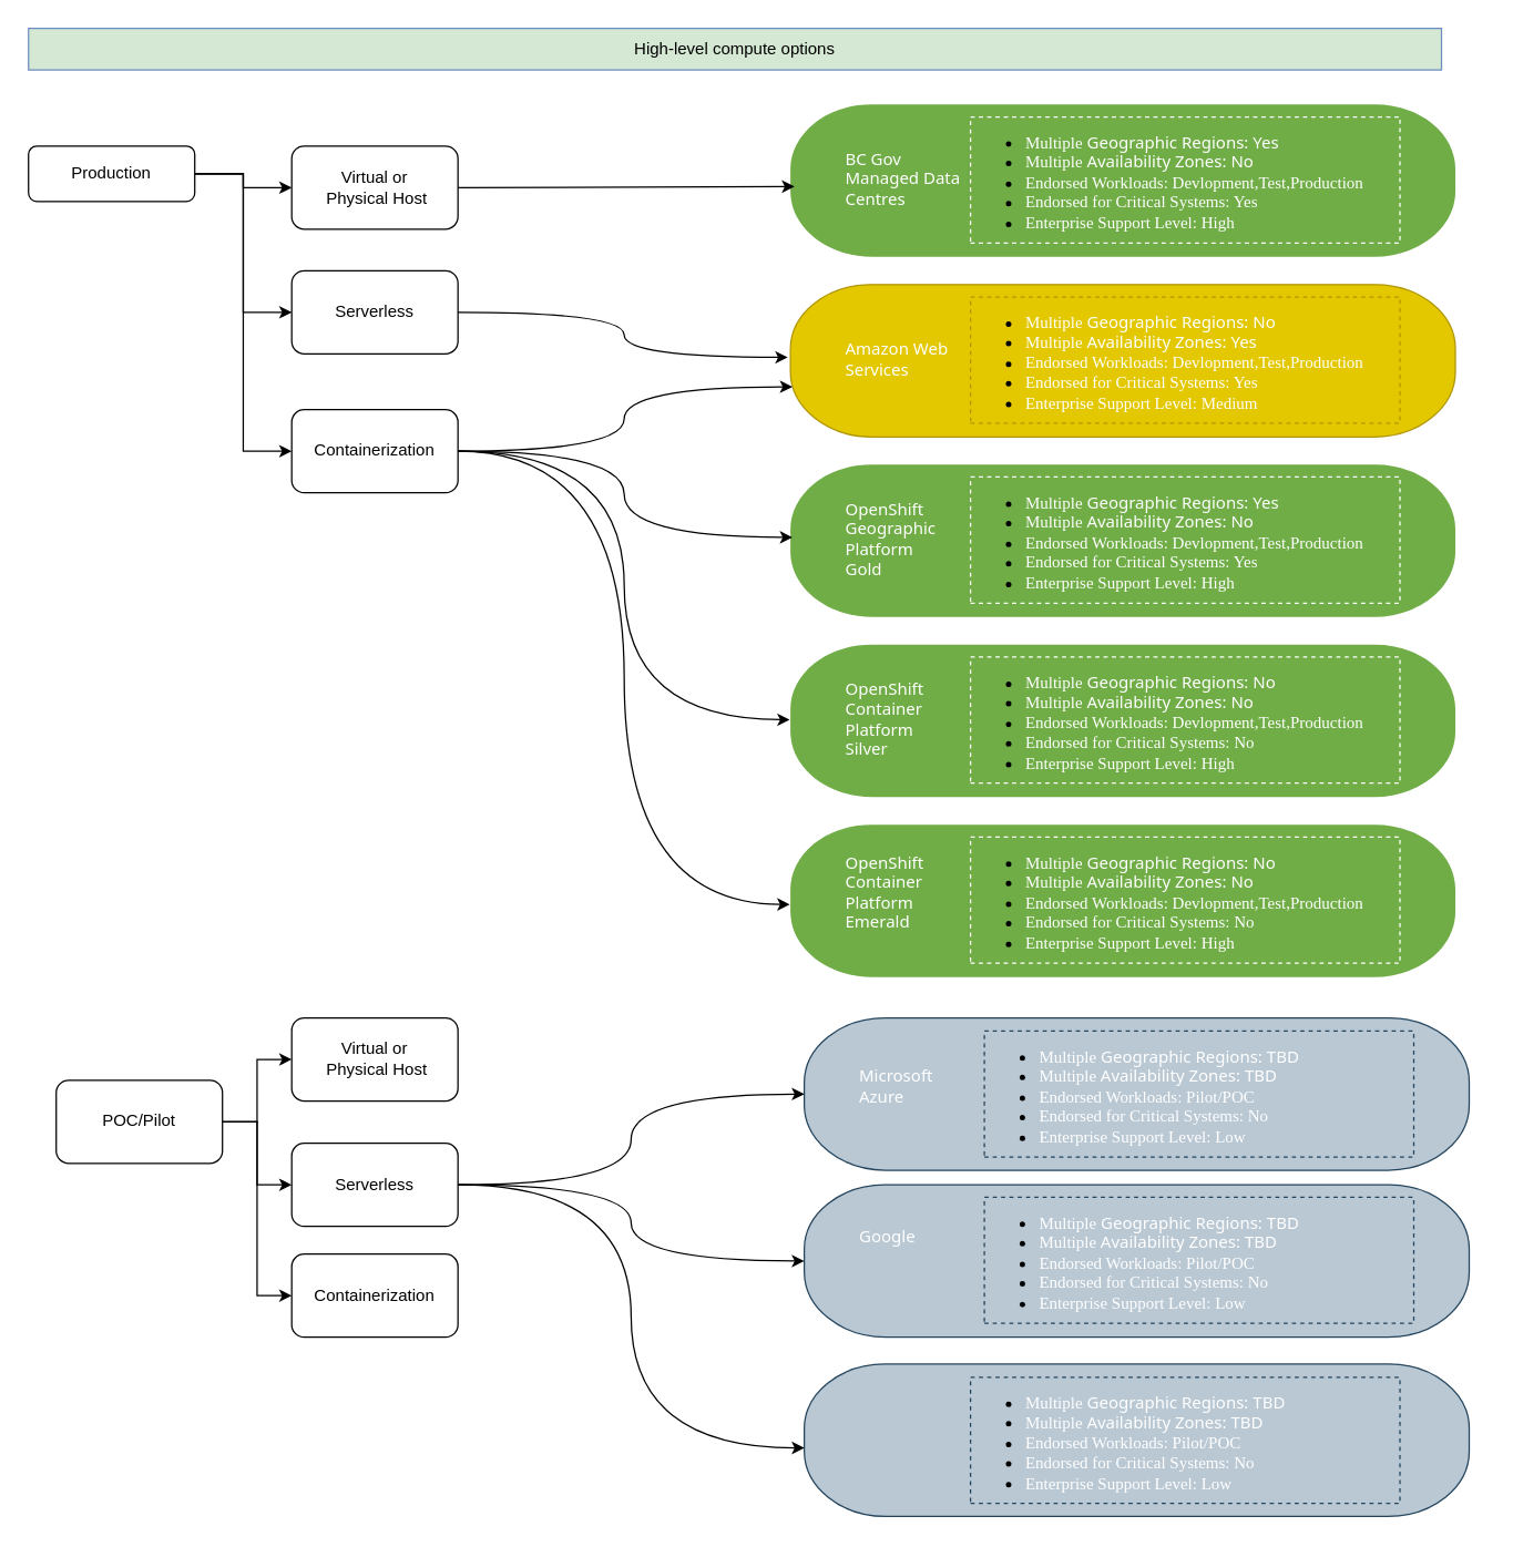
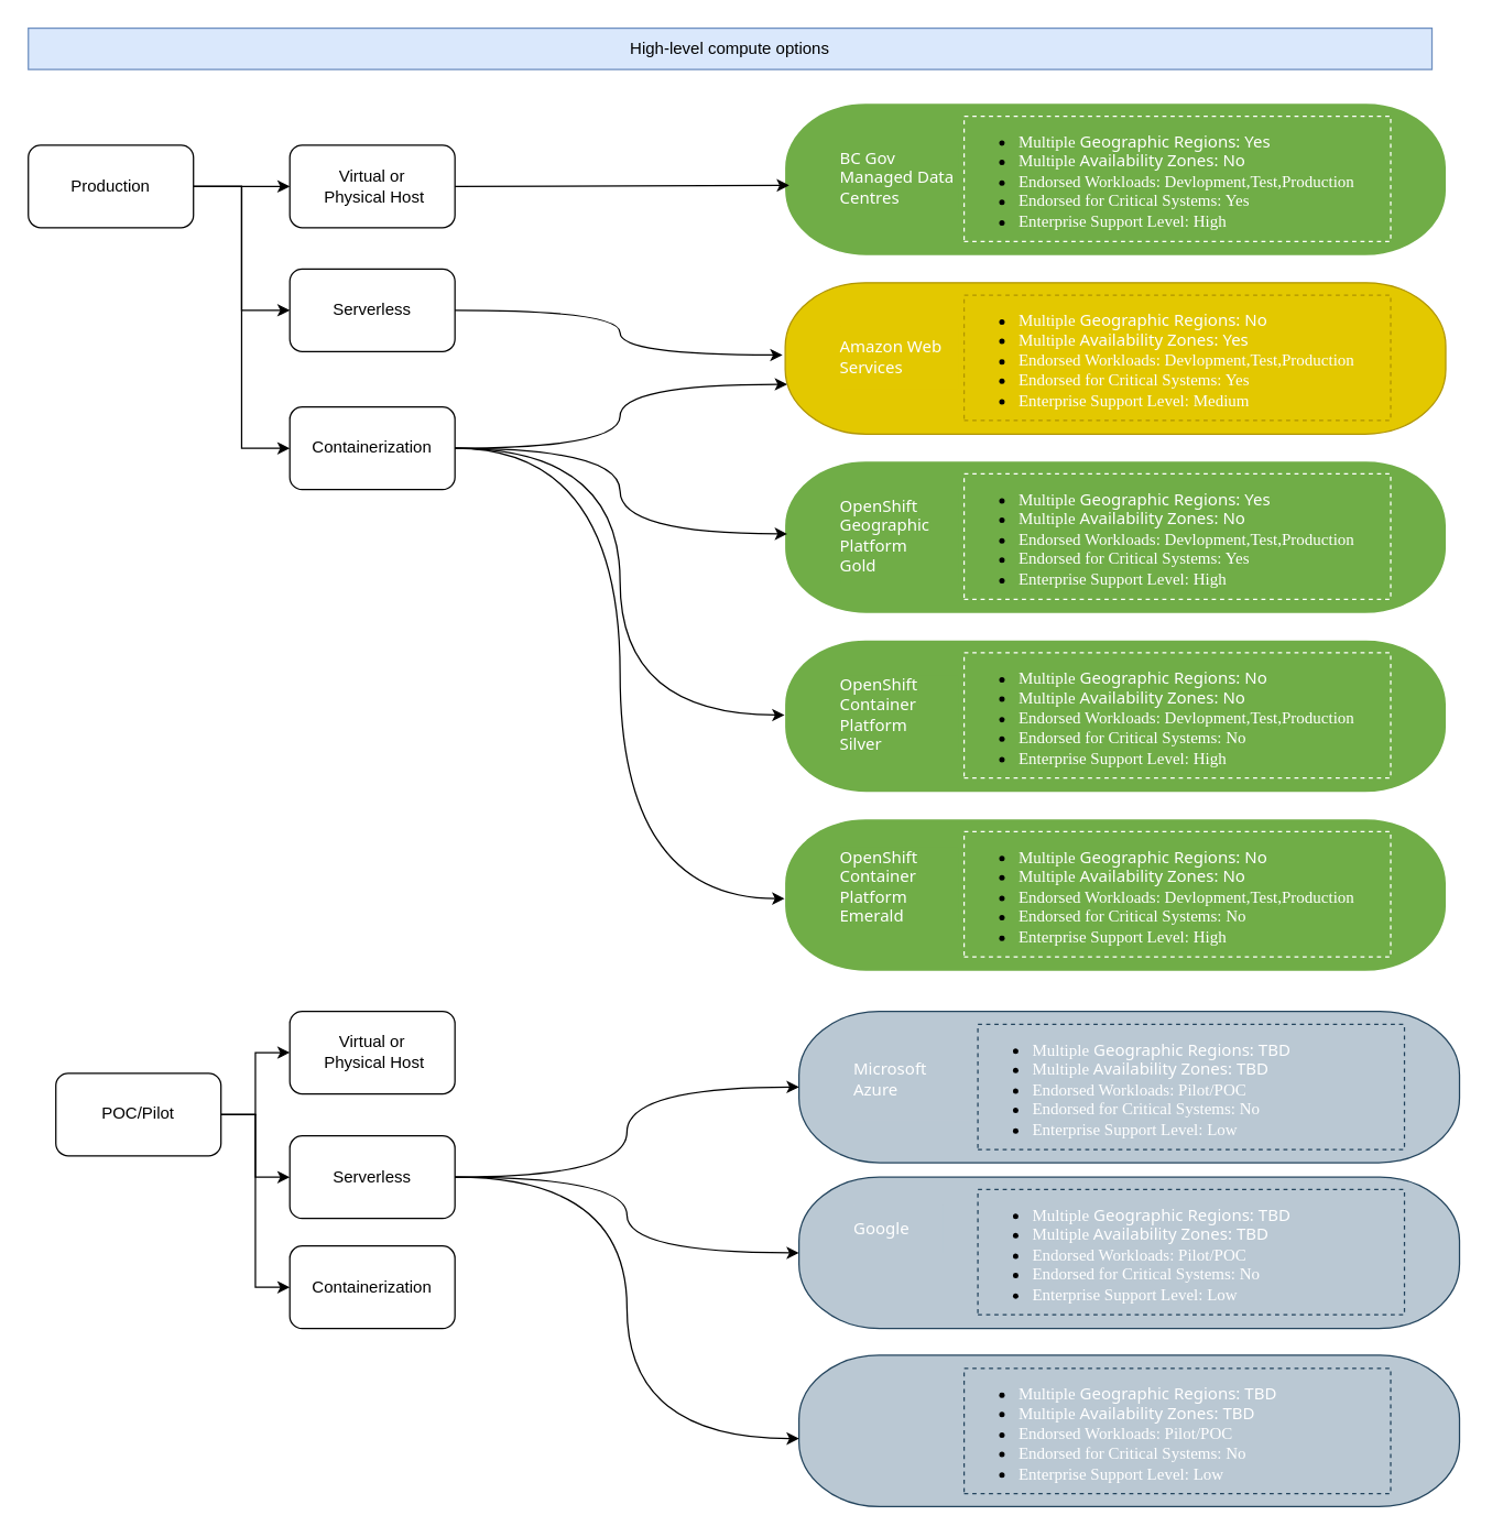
- <mxCell id="2" value="High-level compute options" style="rounded=0;whiteSpace=wrap;html=1;fillColor=#d5e8d4;strokeColor=#6c8ebf;" parent="1" vertex="1"><mxGeometry x="20" y="20" width="1020" height="30" as="geometry" /></mxCell>
+ <mxCell id="2" value="High-level compute options" style="rounded=0;whiteSpace=wrap;html=1;fillColor=#dae8fc;strokeColor=#6c8ebf;" parent="1" vertex="1"><mxGeometry x="20" y="20" width="1020" height="30" as="geometry" /></mxCell>
- <mxCell id="6" value="Production" style="rounded=1;whiteSpace=wrap;html=1;" parent="1" vertex="1"><mxGeometry x="20" y="105" width="120" height="40" as="geometry" /></mxCell>
+ <mxCell id="6" value="Production" style="rounded=1;whiteSpace=wrap;html=1;" parent="1" vertex="1"><mxGeometry x="20" y="105" width="120" height="60" as="geometry" /></mxCell>
